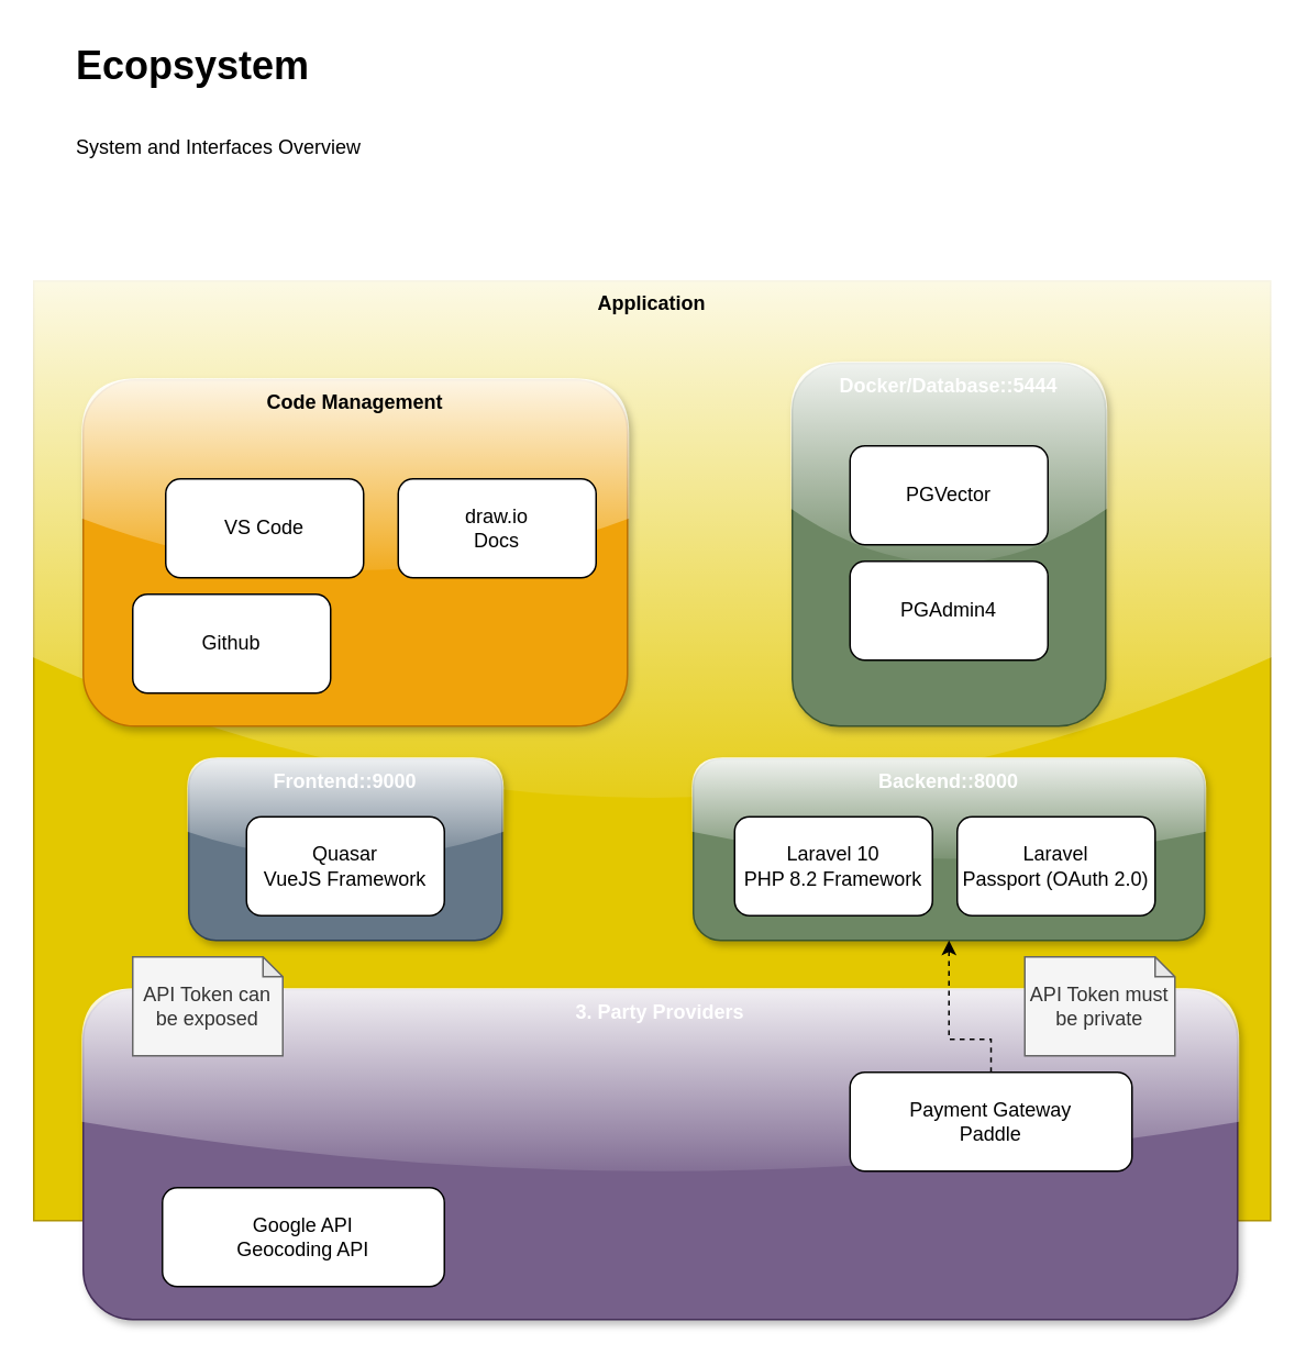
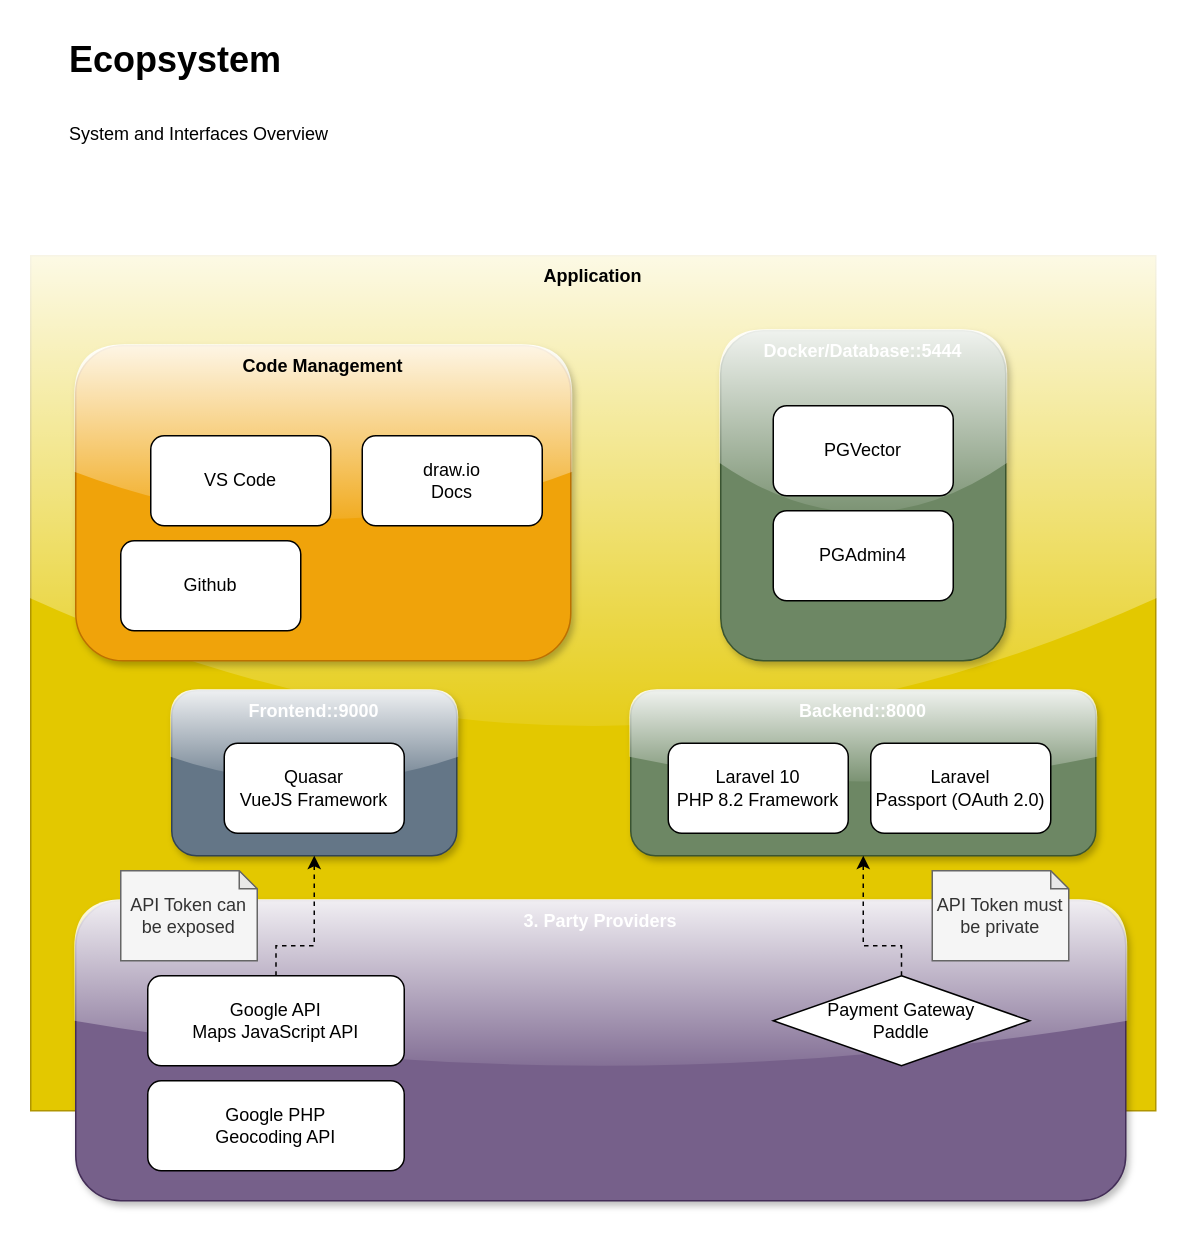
+ <mxCell id="11" style="edgeStyle=orthogonalEdgeStyle;rounded=0;orthogonalLoop=1;jettySize=auto;html=1;entryX=0.5;entryY=1;entryDx=0;entryDy=0;dashed=1;" parent="1" source="12" target="6" edge="1"><mxGeometry relative="1" as="geometry"><Array as="points"><mxPoint x="184" y="630" /><mxPoint x="209" y="630" /></Array></mxGeometry></mxCell>
+ <mxCell id="12" value="Google API&lt;br&gt;Maps JavaScript API" style="rounded=1;whiteSpace=wrap;html=1;" parent="1" vertex="1"><mxGeometry x="98" y="650" width="171" height="60" as="geometry" /></mxCell>
- <mxCell id="21" value="Payment Gateway&lt;br&gt;Paddle" style="rounded=1;whiteSpace=wrap;html=1;" parent="1" vertex="1"><mxGeometry x="515" y="650" width="171" height="60" as="geometry" /></mxCell>
+ <mxCell id="21" value="Payment Gateway&lt;br&gt;Paddle" style="rhombus;whiteSpace=wrap;html=1;" parent="1" vertex="1"><mxGeometry x="515" y="650" width="171" height="60" as="geometry" /></mxCell>
- <mxCell id="19" value="Google API&lt;br&gt;Geocoding API" style="rounded=1;whiteSpace=wrap;html=1;" parent="1" vertex="1"><mxGeometry x="98" y="720" width="171" height="60" as="geometry" /></mxCell>
+ <mxCell id="19" value="Google PHP&lt;br&gt;Geocoding API" style="rounded=1;whiteSpace=wrap;html=1;" parent="1" vertex="1"><mxGeometry x="98" y="720" width="171" height="60" as="geometry" /></mxCell>
